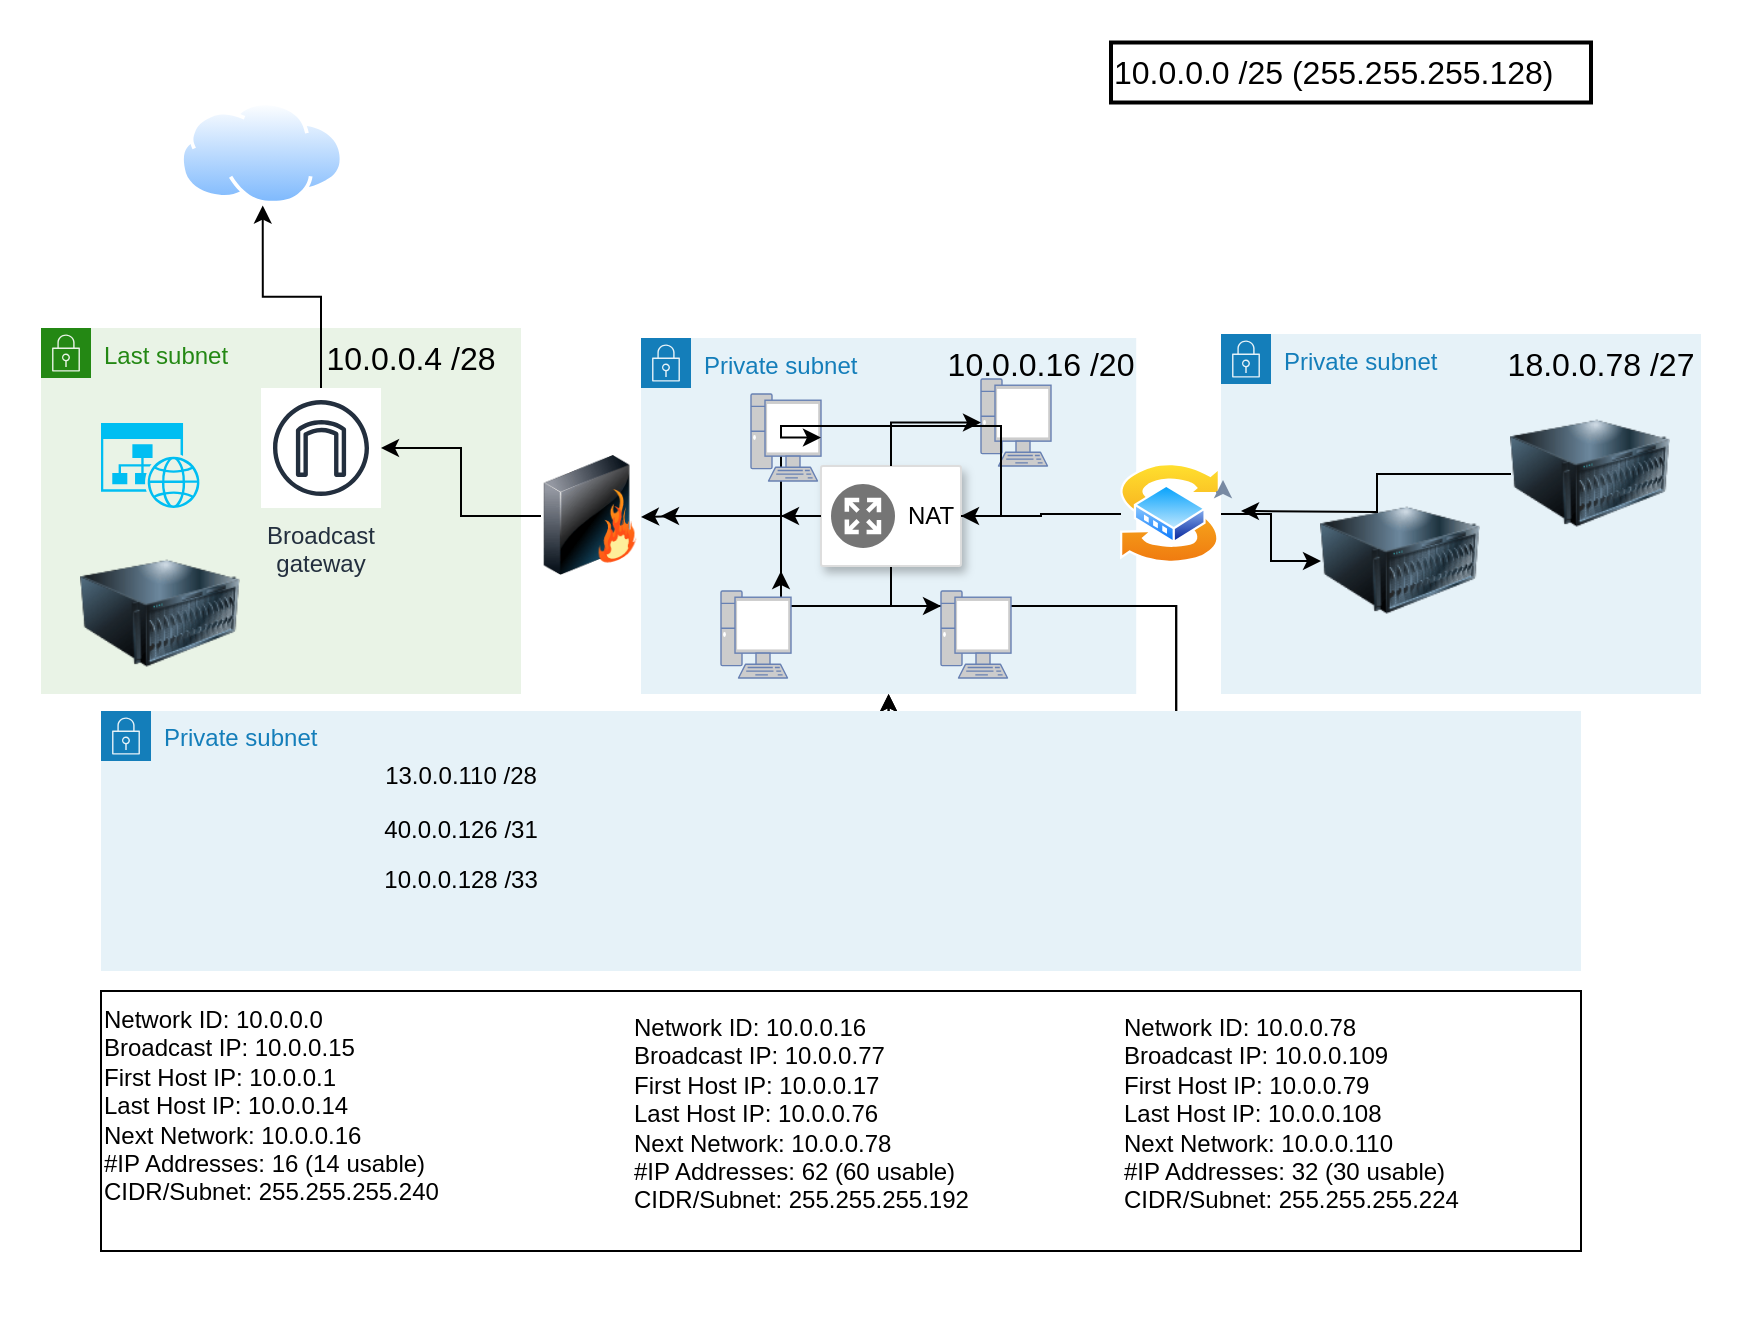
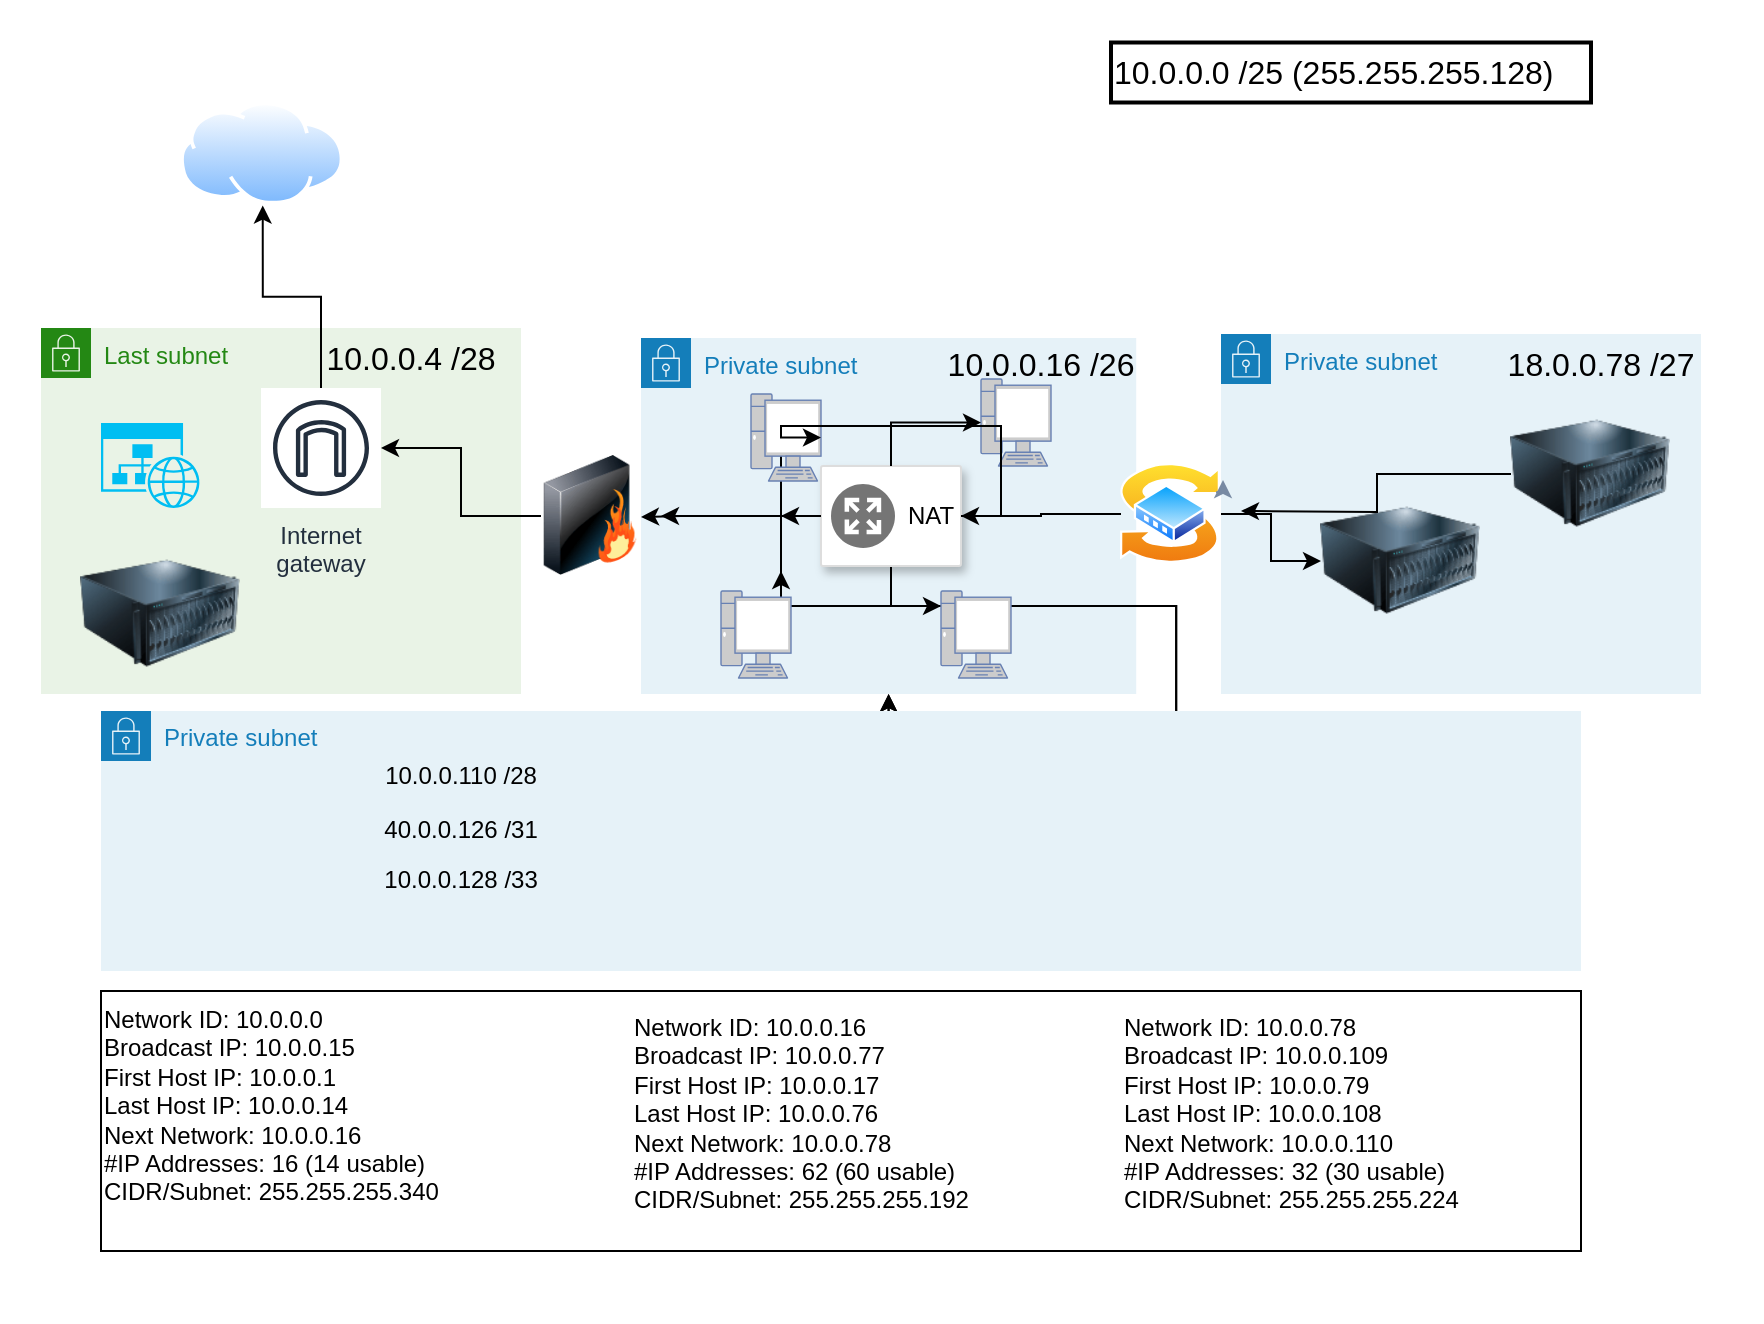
- <mxCell id="34" value="10.0.0.16 /20" style="text;html=1;align=center;verticalAlign=middle;resizable=0;points=[];autosize=1;strokeColor=none;fillColor=none;fontSize=16;" parent="1" vertex="1"><mxGeometry x="460" y="166.5" width="120" height="30" as="geometry" /></mxCell>
+ <mxCell id="34" value="10.0.0.16 /26" style="text;html=1;align=center;verticalAlign=middle;resizable=0;points=[];autosize=1;strokeColor=none;fillColor=none;fontSize=16;" parent="1" vertex="1"><mxGeometry x="460" y="166.5" width="120" height="30" as="geometry" /></mxCell>
- <mxCell id="21" value="Broadcast&#10;gateway" style="sketch=0;outlineConnect=0;fontColor=#232F3E;gradientColor=none;strokeColor=#232F3E;fillColor=#ffffff;dashed=0;verticalLabelPosition=bottom;verticalAlign=top;align=center;html=1;fontSize=12;fontStyle=0;aspect=fixed;shape=mxgraph.aws4.resourceIcon;resIcon=mxgraph.aws4.internet_gateway;" parent="19" vertex="1"><mxGeometry x="110" y="30" width="60" height="60" as="geometry" /></mxCell>
+ <mxCell id="21" value="Internet&#10;gateway" style="sketch=0;outlineConnect=0;fontColor=#232F3E;gradientColor=none;strokeColor=#232F3E;fillColor=#ffffff;dashed=0;verticalLabelPosition=bottom;verticalAlign=top;align=center;html=1;fontSize=12;fontStyle=0;aspect=fixed;shape=mxgraph.aws4.resourceIcon;resIcon=mxgraph.aws4.internet_gateway;" parent="19" vertex="1"><mxGeometry x="110" y="30" width="60" height="60" as="geometry" /></mxCell>
- <mxCell id="27" value="13.0.0.110 /28" style="text;html=1;align=center;verticalAlign=middle;resizable=0;points=[];autosize=1;strokeColor=none;fillColor=none;" parent="25" vertex="1"><mxGeometry x="130" y="18" width="100" height="30" as="geometry" /></mxCell>
+ <mxCell id="27" value="10.0.0.110 /28" style="text;html=1;align=center;verticalAlign=middle;resizable=0;points=[];autosize=1;strokeColor=none;fillColor=none;" parent="25" vertex="1"><mxGeometry x="130" y="18" width="100" height="30" as="geometry" /></mxCell>
- <mxCell id="30" value="&#10;Network ID: 10.0.0.0&lt;br&gt;Broadcast IP: 10.0.0.15&lt;br&gt;First Host IP: 10.0.0.1&lt;br&gt;Last Host IP: 10.0.0.14&lt;br&gt;Next Network: 10.0.0.16&lt;br&gt;#IP Addresses: 16 (14 usable)&lt;br&gt;&lt;div&gt;CIDR/Subnet: 255.255.255.240&lt;/div&gt;&#10;&#10;" style="text;html=1;align=left;verticalAlign=middle;resizable=0;points=[];autosize=1;strokeColor=none;fillColor=none;labelPosition=center;verticalLabelPosition=middle;" parent="1" vertex="1"><mxGeometry x="50" y="480" width="190" height="160" as="geometry" /></mxCell>
+ <mxCell id="30" value="&#10;Network ID: 10.0.0.0&lt;br&gt;Broadcast IP: 10.0.0.15&lt;br&gt;First Host IP: 10.0.0.1&lt;br&gt;Last Host IP: 10.0.0.14&lt;br&gt;Next Network: 10.0.0.16&lt;br&gt;#IP Addresses: 16 (14 usable)&lt;br&gt;&lt;div&gt;CIDR/Subnet: 255.255.255.340&lt;/div&gt;&#10;&#10;" style="text;html=1;align=left;verticalAlign=middle;resizable=0;points=[];autosize=1;strokeColor=none;fillColor=none;labelPosition=center;verticalLabelPosition=middle;" parent="1" vertex="1"><mxGeometry x="50" y="480" width="190" height="160" as="geometry" /></mxCell>
